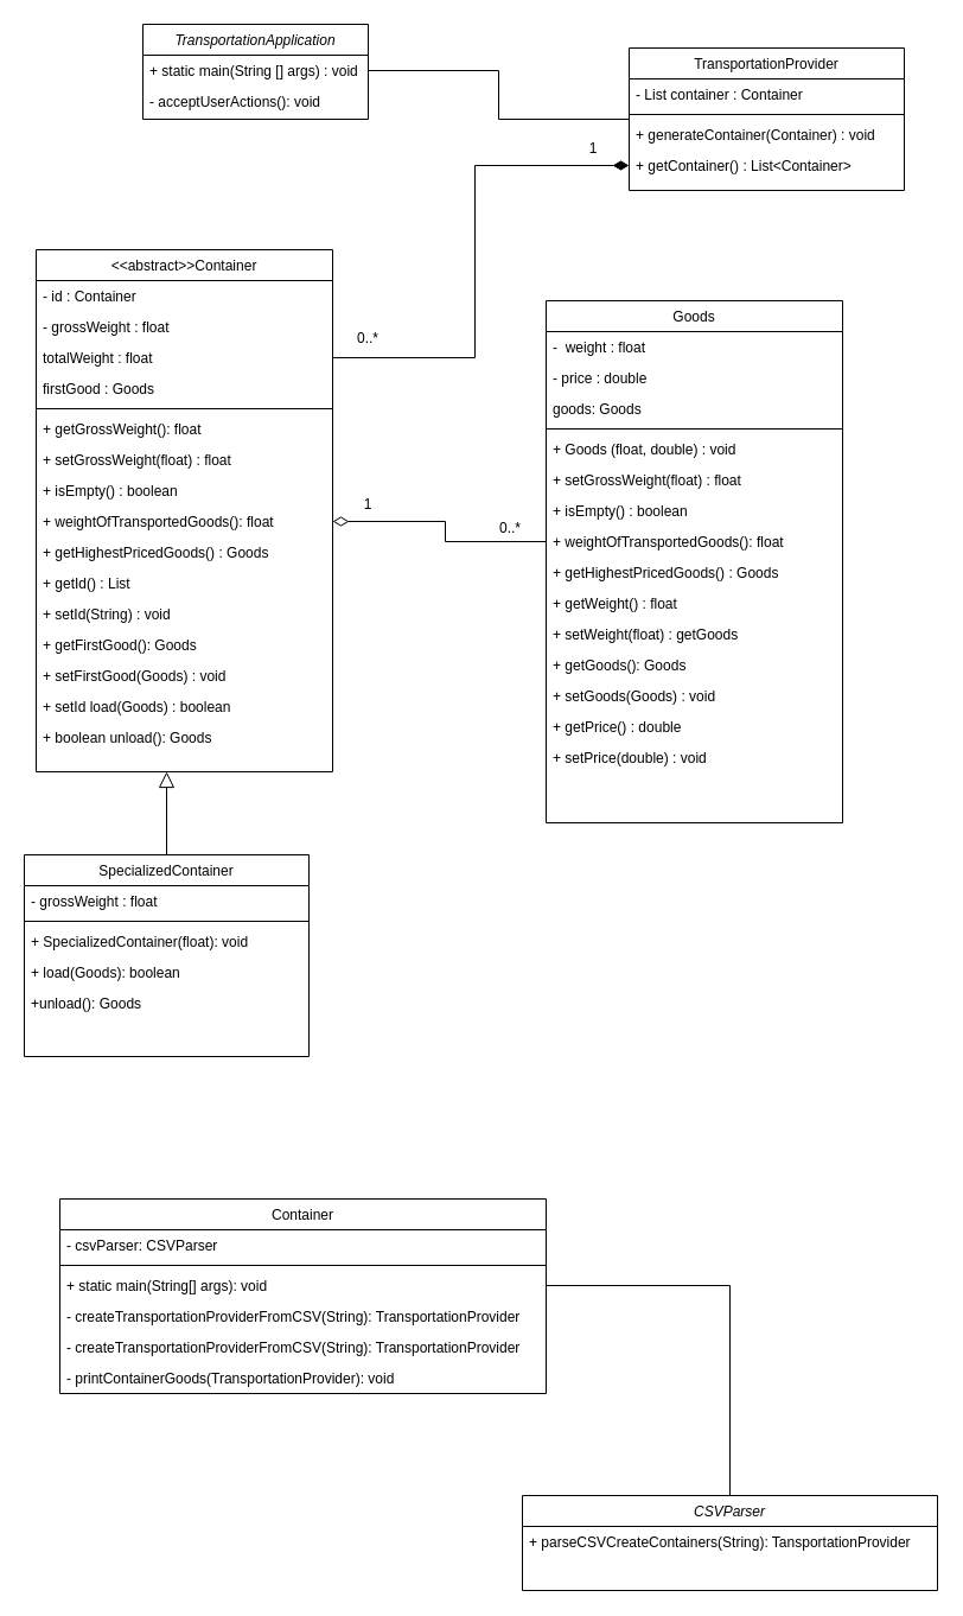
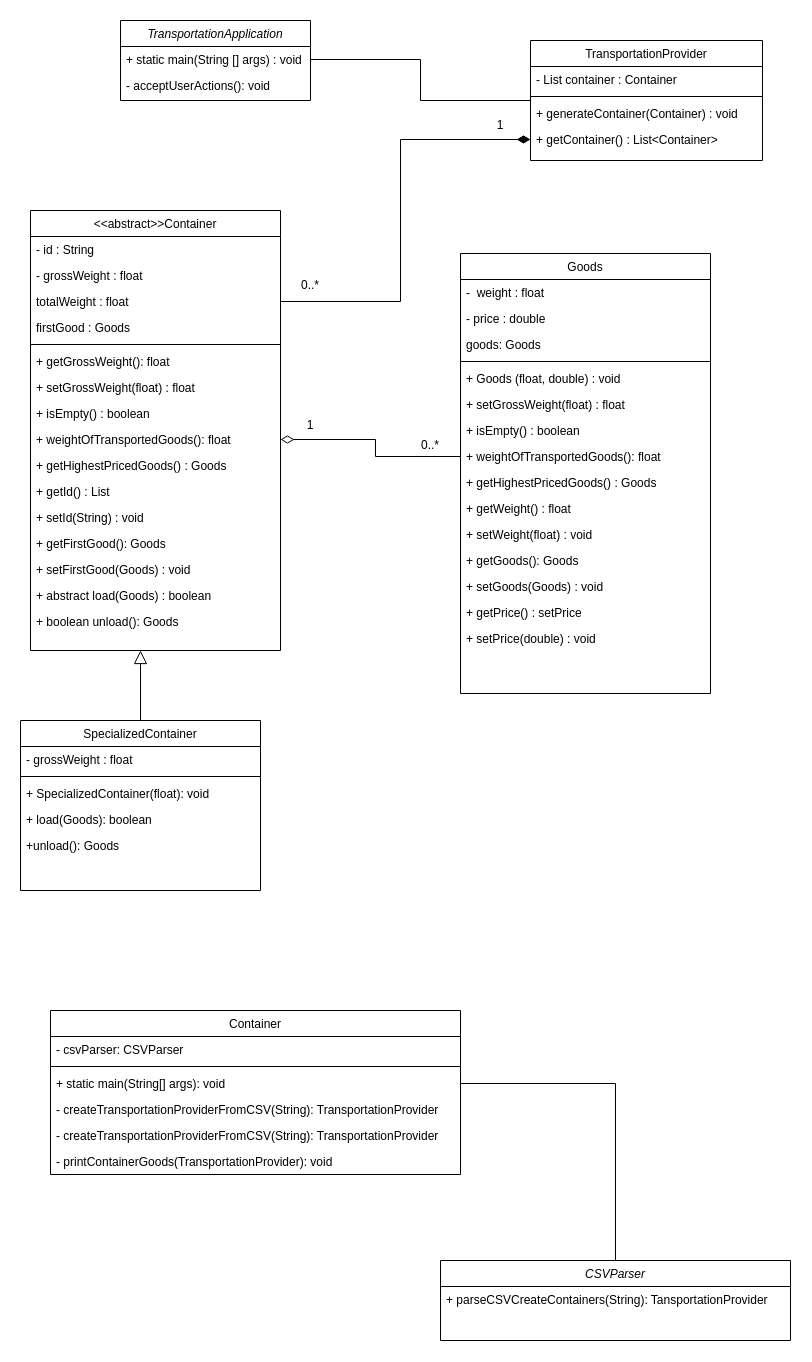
- <mxCell id="6" value="- id : Container" style="text;align=left;verticalAlign=top;spacingLeft=4;spacingRight=4;overflow=hidden;rotatable=0;points=[[0,0.5],[1,0.5]];portConstraint=eastwest;" vertex="1" parent="5"><mxGeometry y="26" width="250" height="26" as="geometry" /></mxCell>
+ <mxCell id="6" value="- id : String" style="text;align=left;verticalAlign=top;spacingLeft=4;spacingRight=4;overflow=hidden;rotatable=0;points=[[0,0.5],[1,0.5]];portConstraint=eastwest;" vertex="1" parent="5"><mxGeometry y="26" width="250" height="26" as="geometry" /></mxCell>
- <mxCell id="42" value="+ setWeight(float) : getGoods" style="text;align=left;verticalAlign=top;spacingLeft=4;spacingRight=4;overflow=hidden;rotatable=0;points=[[0,0.5],[1,0.5]];portConstraint=eastwest;" vertex="1" parent="31"><mxGeometry y="268" width="250" height="26" as="geometry" /></mxCell>
+ <mxCell id="42" value="+ setWeight(float) : void" style="text;align=left;verticalAlign=top;spacingLeft=4;spacingRight=4;overflow=hidden;rotatable=0;points=[[0,0.5],[1,0.5]];portConstraint=eastwest;" vertex="1" parent="31"><mxGeometry y="268" width="250" height="26" as="geometry" /></mxCell>
- <mxCell id="20" value="+ setId load(Goods) : boolean" style="text;align=left;verticalAlign=top;spacingLeft=4;spacingRight=4;overflow=hidden;rotatable=0;points=[[0,0.5],[1,0.5]];portConstraint=eastwest;" vertex="1" parent="5"><mxGeometry y="372" width="250" height="26" as="geometry" /></mxCell>
+ <mxCell id="20" value="+ abstract load(Goods) : boolean" style="text;align=left;verticalAlign=top;spacingLeft=4;spacingRight=4;overflow=hidden;rotatable=0;points=[[0,0.5],[1,0.5]];portConstraint=eastwest;" vertex="1" parent="5"><mxGeometry y="372" width="250" height="26" as="geometry" /></mxCell>
- <mxCell id="45" value="+ getPrice() : double" style="text;align=left;verticalAlign=top;spacingLeft=4;spacingRight=4;overflow=hidden;rotatable=0;points=[[0,0.5],[1,0.5]];portConstraint=eastwest;" vertex="1" parent="31"><mxGeometry y="346" width="250" height="26" as="geometry" /></mxCell>
+ <mxCell id="45" value="+ getPrice() : setPrice" style="text;align=left;verticalAlign=top;spacingLeft=4;spacingRight=4;overflow=hidden;rotatable=0;points=[[0,0.5],[1,0.5]];portConstraint=eastwest;" vertex="1" parent="31"><mxGeometry y="346" width="250" height="26" as="geometry" /></mxCell>
